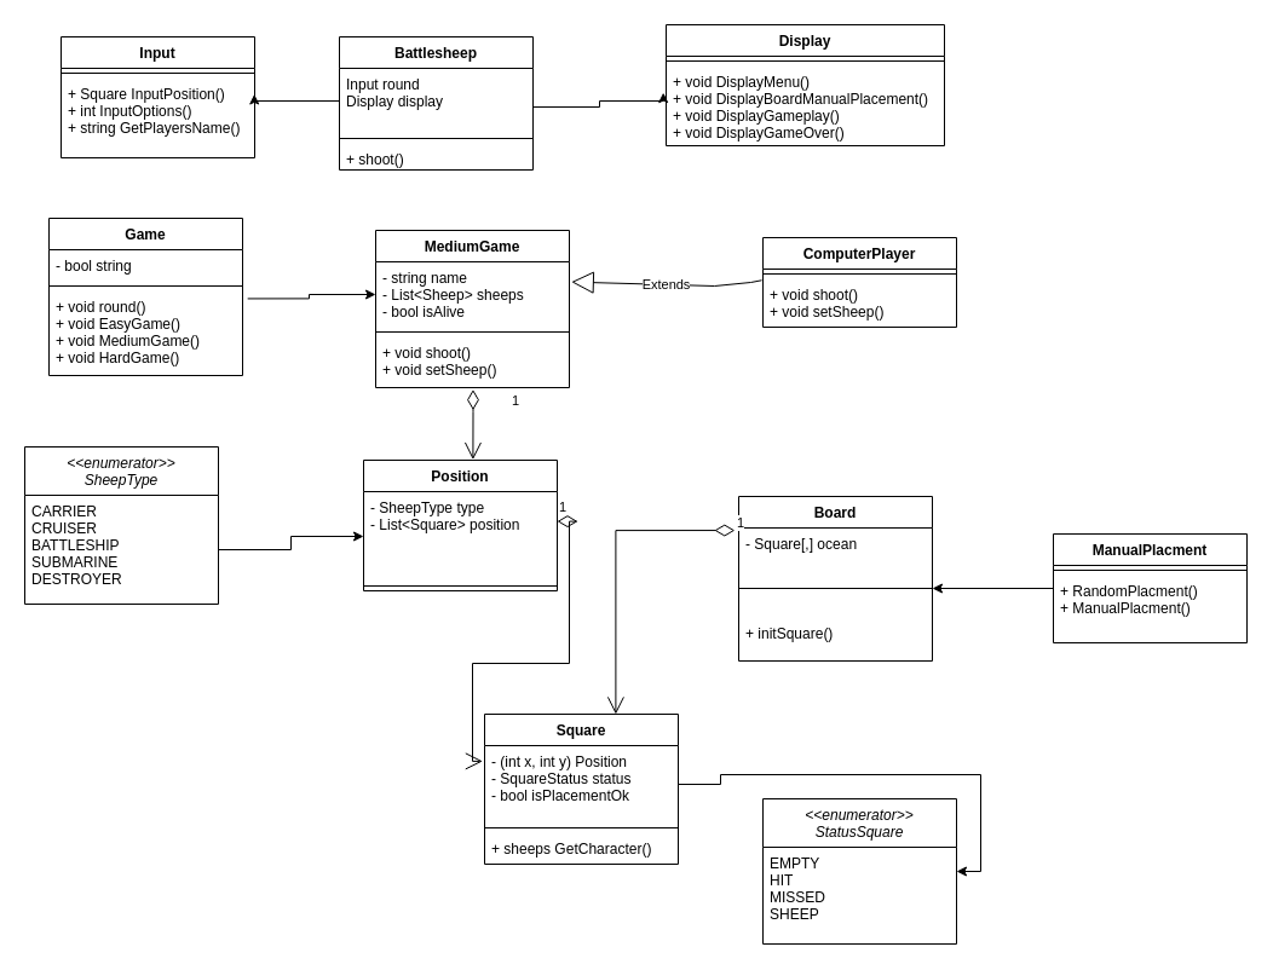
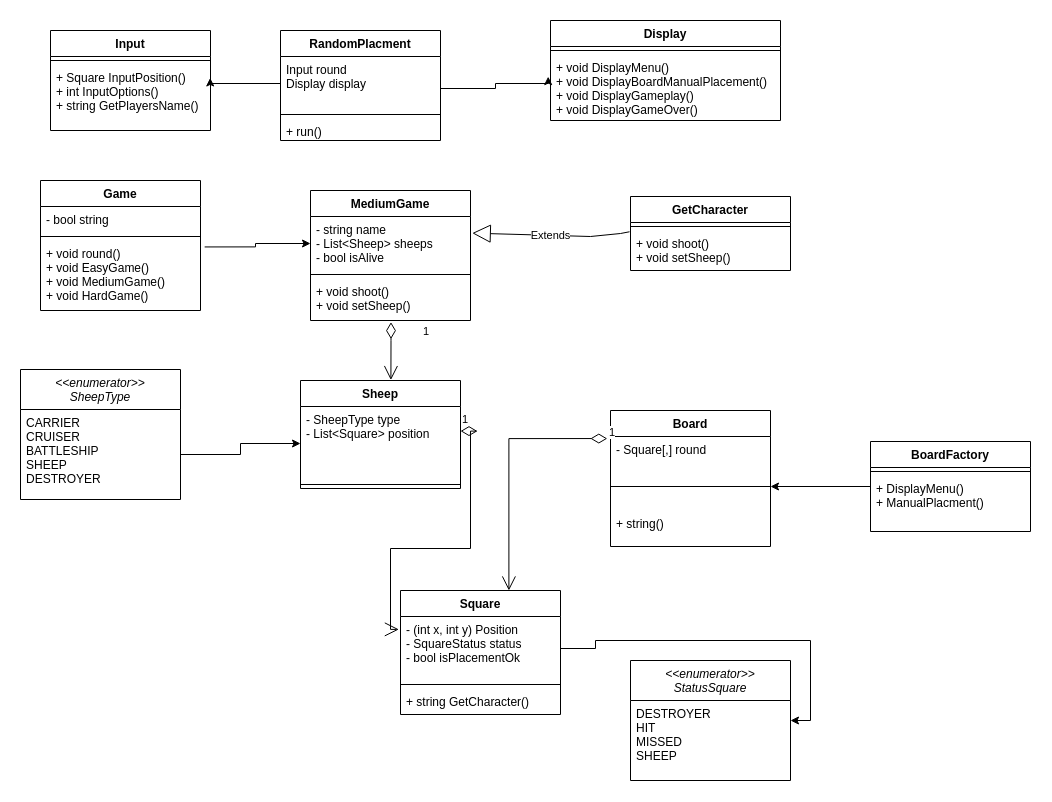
- <mxCell id="2" value="Battlesheep" style="swimlane;fontStyle=1;align=center;verticalAlign=top;childLayout=stackLayout;horizontal=1;startSize=26;horizontalStack=0;resizeParent=1;resizeParentMax=0;resizeLast=0;collapsible=1;marginBottom=0;" vertex="1" parent="1"><mxGeometry x="280" y="30" width="160" height="110" as="geometry" /></mxCell>
+ <mxCell id="2" value="RandomPlacment" style="swimlane;fontStyle=1;align=center;verticalAlign=top;childLayout=stackLayout;horizontal=1;startSize=26;horizontalStack=0;resizeParent=1;resizeParentMax=0;resizeLast=0;collapsible=1;marginBottom=0;" vertex="1" parent="1"><mxGeometry x="280" y="30" width="160" height="110" as="geometry" /></mxCell>
- <mxCell id="5" value="+ shoot()" style="text;strokeColor=none;fillColor=none;align=left;verticalAlign=top;spacingLeft=4;spacingRight=4;overflow=hidden;rotatable=0;points=[[0,0.5],[1,0.5]];portConstraint=eastwest;" vertex="1" parent="2"><mxGeometry y="88" width="160" height="22" as="geometry" /></mxCell>
+ <mxCell id="5" value="+ run()" style="text;strokeColor=none;fillColor=none;align=left;verticalAlign=top;spacingLeft=4;spacingRight=4;overflow=hidden;rotatable=0;points=[[0,0.5],[1,0.5]];portConstraint=eastwest;" vertex="1" parent="2"><mxGeometry y="88" width="160" height="22" as="geometry" /></mxCell>
- <mxCell id="23" value="ComputerPlayer" style="swimlane;fontStyle=1;align=center;verticalAlign=top;childLayout=stackLayout;horizontal=1;startSize=26;horizontalStack=0;resizeParent=1;resizeParentMax=0;resizeLast=0;collapsible=1;marginBottom=0;" vertex="1" parent="1"><mxGeometry x="630" y="196" width="160" height="74" as="geometry" /></mxCell>
+ <mxCell id="23" value="GetCharacter" style="swimlane;fontStyle=1;align=center;verticalAlign=top;childLayout=stackLayout;horizontal=1;startSize=26;horizontalStack=0;resizeParent=1;resizeParentMax=0;resizeLast=0;collapsible=1;marginBottom=0;" vertex="1" parent="1"><mxGeometry x="630" y="196" width="160" height="74" as="geometry" /></mxCell>
- <mxCell id="27" value="Position" style="swimlane;fontStyle=1;align=center;verticalAlign=top;childLayout=stackLayout;horizontal=1;startSize=26;horizontalStack=0;resizeParent=1;resizeParentMax=0;resizeLast=0;collapsible=1;marginBottom=0;" vertex="1" parent="1"><mxGeometry x="300" y="380" width="160" height="108" as="geometry" /></mxCell>
+ <mxCell id="27" value="Sheep" style="swimlane;fontStyle=1;align=center;verticalAlign=top;childLayout=stackLayout;horizontal=1;startSize=26;horizontalStack=0;resizeParent=1;resizeParentMax=0;resizeLast=0;collapsible=1;marginBottom=0;" vertex="1" parent="1"><mxGeometry x="300" y="380" width="160" height="108" as="geometry" /></mxCell>
- <mxCell id="31" value="CARRIER&#10;CRUISER&#10;BATTLESHIP&#10;SUBMARINE&#10;DESTROYER" style="text;strokeColor=none;fillColor=none;align=left;verticalAlign=top;spacingLeft=4;spacingRight=4;overflow=hidden;rotatable=0;points=[[0,0.5],[1,0.5]];portConstraint=eastwest;" vertex="1" parent="30"><mxGeometry y="40" width="160" height="90" as="geometry" /></mxCell>
+ <mxCell id="31" value="CARRIER&#10;CRUISER&#10;BATTLESHIP&#10;SHEEP&#10;DESTROYER" style="text;strokeColor=none;fillColor=none;align=left;verticalAlign=top;spacingLeft=4;spacingRight=4;overflow=hidden;rotatable=0;points=[[0,0.5],[1,0.5]];portConstraint=eastwest;" vertex="1" parent="30"><mxGeometry y="40" width="160" height="90" as="geometry" /></mxCell>
- <mxCell id="43" value="- Square[,] ocean&#10;" style="text;strokeColor=none;fillColor=none;align=left;verticalAlign=top;spacingLeft=4;spacingRight=4;overflow=hidden;rotatable=0;points=[[0,0.5],[1,0.5]];portConstraint=eastwest;" vertex="1" parent="42"><mxGeometry y="26" width="160" height="26" as="geometry" /></mxCell>
+ <mxCell id="43" value="- Square[,] round&#10;" style="text;strokeColor=none;fillColor=none;align=left;verticalAlign=top;spacingLeft=4;spacingRight=4;overflow=hidden;rotatable=0;points=[[0,0.5],[1,0.5]];portConstraint=eastwest;" vertex="1" parent="42"><mxGeometry y="26" width="160" height="26" as="geometry" /></mxCell>
- <mxCell id="48" value="ManualPlacment" style="swimlane;fontStyle=1;align=center;verticalAlign=top;childLayout=stackLayout;horizontal=1;startSize=26;horizontalStack=0;resizeParent=1;resizeParentMax=0;resizeLast=0;collapsible=1;marginBottom=0;" vertex="1" parent="1"><mxGeometry x="870" y="441" width="160" height="90" as="geometry" /></mxCell>
+ <mxCell id="48" value="BoardFactory" style="swimlane;fontStyle=1;align=center;verticalAlign=top;childLayout=stackLayout;horizontal=1;startSize=26;horizontalStack=0;resizeParent=1;resizeParentMax=0;resizeLast=0;collapsible=1;marginBottom=0;" vertex="1" parent="1"><mxGeometry x="870" y="441" width="160" height="90" as="geometry" /></mxCell>
- <mxCell id="50" value="+ RandomPlacment()&#10;+ ManualPlacment()" style="text;strokeColor=none;fillColor=none;align=left;verticalAlign=top;spacingLeft=4;spacingRight=4;overflow=hidden;rotatable=0;points=[[0,0.5],[1,0.5]];portConstraint=eastwest;" vertex="1" parent="48"><mxGeometry y="34" width="160" height="56" as="geometry" /></mxCell>
+ <mxCell id="50" value="+ DisplayMenu()&#10;+ ManualPlacment()" style="text;strokeColor=none;fillColor=none;align=left;verticalAlign=top;spacingLeft=4;spacingRight=4;overflow=hidden;rotatable=0;points=[[0,0.5],[1,0.5]];portConstraint=eastwest;" vertex="1" parent="48"><mxGeometry y="34" width="160" height="56" as="geometry" /></mxCell>
- <mxCell id="45" value="+ initSquare()" style="text;strokeColor=none;fillColor=none;align=left;verticalAlign=top;spacingLeft=4;spacingRight=4;overflow=hidden;rotatable=0;points=[[0,0.5],[1,0.5]];portConstraint=eastwest;" vertex="1" parent="42"><mxGeometry y="100" width="160" height="36" as="geometry" /></mxCell>
+ <mxCell id="45" value="+ string()" style="text;strokeColor=none;fillColor=none;align=left;verticalAlign=top;spacingLeft=4;spacingRight=4;overflow=hidden;rotatable=0;points=[[0,0.5],[1,0.5]];portConstraint=eastwest;" vertex="1" parent="42"><mxGeometry y="100" width="160" height="36" as="geometry" /></mxCell>
- <mxCell id="37" value="+ sheeps GetCharacter()" style="text;strokeColor=none;fillColor=none;align=left;verticalAlign=top;spacingLeft=4;spacingRight=4;overflow=hidden;rotatable=0;points=[[0,0.5],[1,0.5]];portConstraint=eastwest;" vertex="1" parent="34"><mxGeometry y="98" width="160" height="26" as="geometry" /></mxCell>
+ <mxCell id="37" value="+ string GetCharacter()" style="text;strokeColor=none;fillColor=none;align=left;verticalAlign=top;spacingLeft=4;spacingRight=4;overflow=hidden;rotatable=0;points=[[0,0.5],[1,0.5]];portConstraint=eastwest;" vertex="1" parent="34"><mxGeometry y="98" width="160" height="26" as="geometry" /></mxCell>
- <mxCell id="40" value="EMPTY&#10;HIT&#10;MISSED&#10;SHEEP" style="text;strokeColor=none;fillColor=none;align=left;verticalAlign=top;spacingLeft=4;spacingRight=4;overflow=hidden;rotatable=0;points=[[0,0.5],[1,0.5]];portConstraint=eastwest;" vertex="1" parent="39"><mxGeometry y="40" width="160" height="80" as="geometry" /></mxCell>
+ <mxCell id="40" value="DESTROYER&#10;HIT&#10;MISSED&#10;SHEEP" style="text;strokeColor=none;fillColor=none;align=left;verticalAlign=top;spacingLeft=4;spacingRight=4;overflow=hidden;rotatable=0;points=[[0,0.5],[1,0.5]];portConstraint=eastwest;" vertex="1" parent="39"><mxGeometry y="40" width="160" height="80" as="geometry" /></mxCell>
